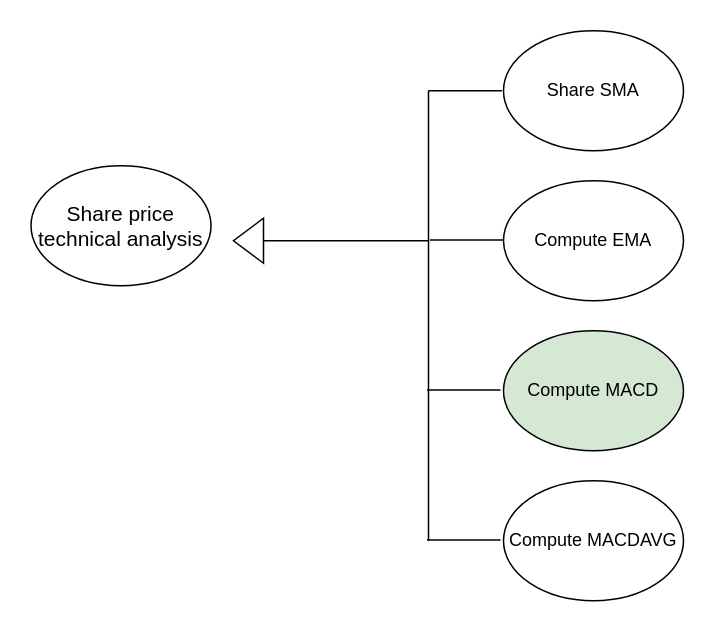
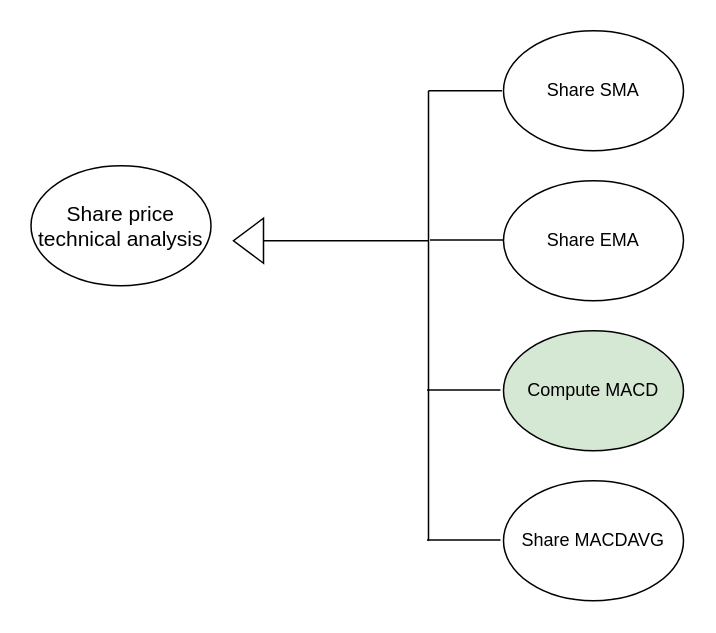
- <mxCell id="3" value="Compute EMA" style="ellipse;whiteSpace=wrap;html=1;" vertex="1" parent="1"><mxGeometry x="335" y="120" width="120" height="80" as="geometry" /></mxCell>
+ <mxCell id="3" value="Share EMA" style="ellipse;whiteSpace=wrap;html=1;" vertex="1" parent="1"><mxGeometry x="335" y="120" width="120" height="80" as="geometry" /></mxCell>
- <mxCell id="4" value="Compute MACDAVG" style="ellipse;whiteSpace=wrap;html=1;" vertex="1" parent="1"><mxGeometry x="335" y="320" width="120" height="80" as="geometry" /></mxCell>
+ <mxCell id="4" value="Share MACDAVG" style="ellipse;whiteSpace=wrap;html=1;" vertex="1" parent="1"><mxGeometry x="335" y="320" width="120" height="80" as="geometry" /></mxCell>
